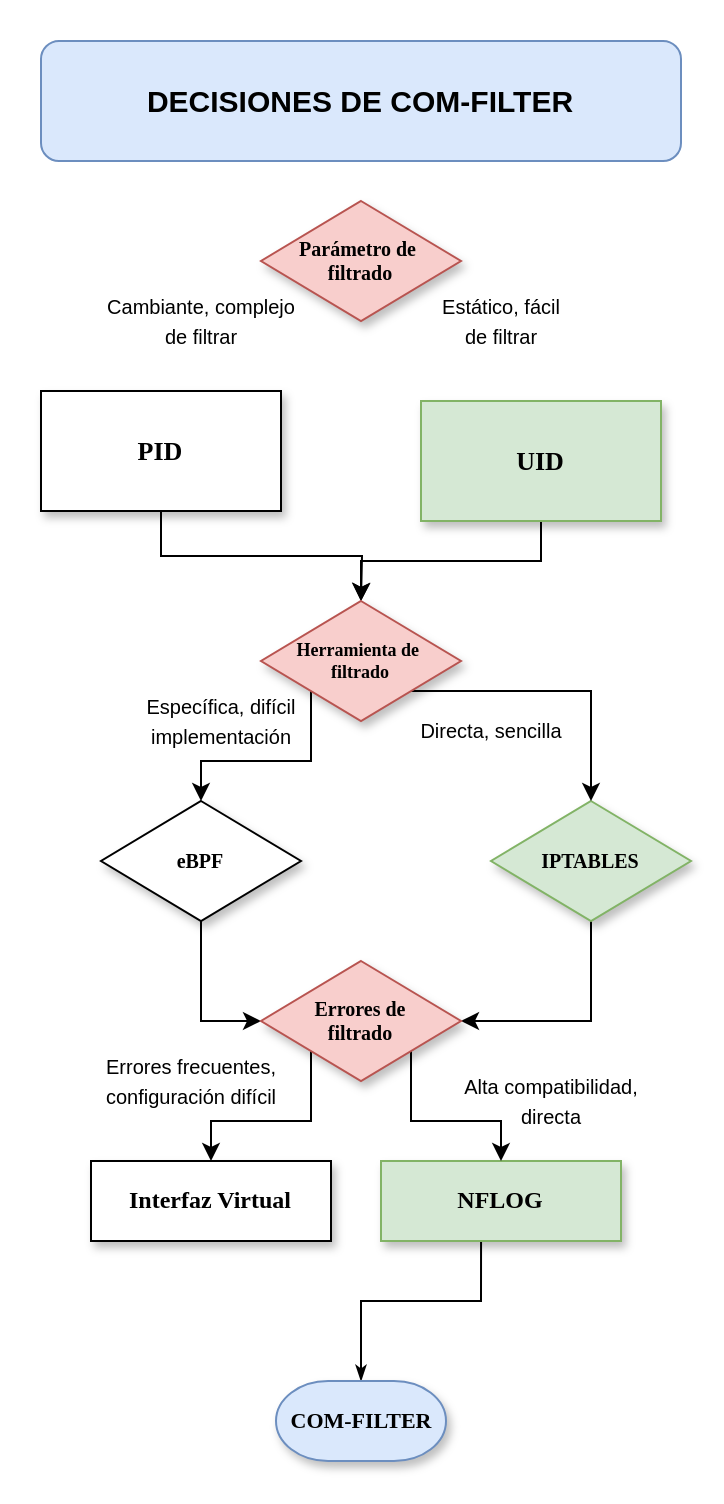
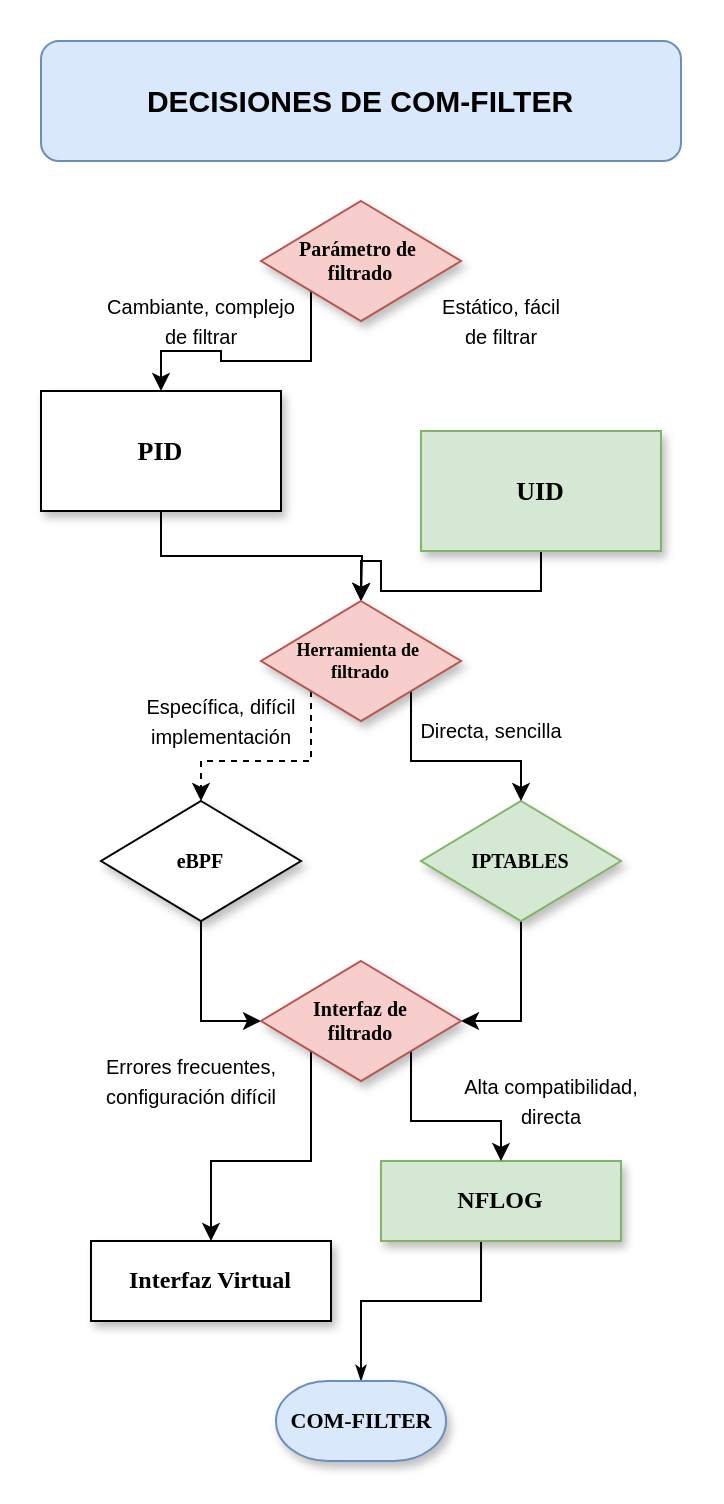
+ <mxCell id="15" style="edgeStyle=orthogonalEdgeStyle;rounded=0;orthogonalLoop=1;jettySize=auto;html=1;exitX=0;exitY=1;exitDx=0;exitDy=0;entryX=0.5;entryY=0;entryDx=0;entryDy=0;" edge="1" parent="1" source="16" target="10"><mxGeometry relative="1" as="geometry" /></mxCell>
- <mxCell id="3" value="&lt;font style=&quot;font-size: 13px;&quot;&gt;&lt;b&gt;UID&lt;/b&gt;&lt;/font&gt;" style="rounded=0;whiteSpace=wrap;html=1;shadow=1;labelBackgroundColor=none;strokeWidth=1;fontFamily=Verdana;fontSize=8;align=center;fillColor=#d5e8d4;strokeColor=#82b366;" parent="1" vertex="1"><mxGeometry x="210" y="200" width="120" height="60" as="geometry" /></mxCell>
+ <mxCell id="3" value="&lt;font style=&quot;font-size: 13px;&quot;&gt;&lt;b&gt;UID&lt;/b&gt;&lt;/font&gt;" style="rounded=0;whiteSpace=wrap;html=1;shadow=1;labelBackgroundColor=none;strokeWidth=1;fontFamily=Verdana;fontSize=8;align=center;fillColor=#d5e8d4;strokeColor=#82b366;" parent="1" vertex="1"><mxGeometry x="210" y="215" width="120" height="60" as="geometry" /></mxCell>
- <mxCell id="17" style="edgeStyle=orthogonalEdgeStyle;rounded=0;orthogonalLoop=1;jettySize=auto;html=1;exitX=0;exitY=1;exitDx=0;exitDy=0;entryX=0.5;entryY=0;entryDx=0;entryDy=0;" edge="1" parent="1" source="19" target="12"><mxGeometry relative="1" as="geometry" /></mxCell>
+ <mxCell id="17" style="edgeStyle=orthogonalEdgeStyle;rounded=0;orthogonalLoop=1;jettySize=auto;html=1;exitX=0;exitY=1;exitDx=0;exitDy=0;entryX=0.5;entryY=0;entryDx=0;entryDy=0;dashed=1;" edge="1" parent="1" source="19" target="12"><mxGeometry relative="1" as="geometry" /></mxCell>
- <mxCell id="5" value="&lt;b&gt;&lt;font style=&quot;font-size: 10px;&quot;&gt;IPTABLES&lt;/font&gt;&lt;/b&gt;" style="rhombus;whiteSpace=wrap;html=1;rounded=0;shadow=1;labelBackgroundColor=none;strokeWidth=1;fontFamily=Verdana;fontSize=8;align=center;fillColor=#d5e8d4;strokeColor=#82b366;" parent="1" vertex="1"><mxGeometry x="245" y="400" width="100" height="60" as="geometry" /></mxCell>
+ <mxCell id="5" value="&lt;b&gt;&lt;font style=&quot;font-size: 10px;&quot;&gt;IPTABLES&lt;/font&gt;&lt;/b&gt;" style="rhombus;whiteSpace=wrap;html=1;rounded=0;shadow=1;labelBackgroundColor=none;strokeWidth=1;fontFamily=Verdana;fontSize=8;align=center;fillColor=#d5e8d4;strokeColor=#82b366;" parent="1" vertex="1"><mxGeometry x="210" y="400" width="100" height="60" as="geometry" /></mxCell>
- <mxCell id="22" value="&lt;b style=&quot;font-size: 10px;&quot;&gt;&lt;font style=&quot;font-size: 10px;&quot;&gt;Errores de&lt;/font&gt;&lt;/b&gt;&lt;div style=&quot;font-size: 10px;&quot;&gt;&lt;b style=&quot;&quot;&gt;&lt;font style=&quot;font-size: 10px;&quot;&gt;filtrado&lt;/font&gt;&lt;/b&gt;&lt;/div&gt;" style="rhombus;whiteSpace=wrap;html=1;rounded=0;shadow=1;labelBackgroundColor=none;strokeWidth=1;fontFamily=Verdana;fontSize=8;align=center;fillColor=#f8cecc;strokeColor=#b85450;" vertex="1" parent="1"><mxGeometry x="130" y="480" width="100" height="60" as="geometry" /></mxCell>
+ <mxCell id="22" value="&lt;b style=&quot;font-size: 10px;&quot;&gt;&lt;font style=&quot;font-size: 10px;&quot;&gt;Interfaz de&lt;/font&gt;&lt;/b&gt;&lt;div style=&quot;font-size: 10px;&quot;&gt;&lt;b style=&quot;&quot;&gt;&lt;font style=&quot;font-size: 10px;&quot;&gt;filtrado&lt;/font&gt;&lt;/b&gt;&lt;/div&gt;" style="rhombus;whiteSpace=wrap;html=1;rounded=0;shadow=1;labelBackgroundColor=none;strokeWidth=1;fontFamily=Verdana;fontSize=8;align=center;fillColor=#f8cecc;strokeColor=#b85450;" vertex="1" parent="1"><mxGeometry x="130" y="480" width="100" height="60" as="geometry" /></mxCell>
- <mxCell id="13" value="&lt;font style=&quot;font-size: 12px;&quot;&gt;&lt;b&gt;Interfaz Virtual&lt;/b&gt;&lt;/font&gt;" style="whiteSpace=wrap;html=1;rounded=0;shadow=1;labelBackgroundColor=none;strokeWidth=1;fontFamily=Verdana;fontSize=8;align=center;" vertex="1" parent="1"><mxGeometry x="45" y="580" width="120" height="40" as="geometry" /></mxCell>
+ <mxCell id="13" value="&lt;font style=&quot;font-size: 12px;&quot;&gt;&lt;b&gt;Interfaz Virtual&lt;/b&gt;&lt;/font&gt;" style="whiteSpace=wrap;html=1;rounded=0;shadow=1;labelBackgroundColor=none;strokeWidth=1;fontFamily=Verdana;fontSize=8;align=center;" vertex="1" parent="1"><mxGeometry x="45" y="620" width="120" height="40" as="geometry" /></mxCell>
